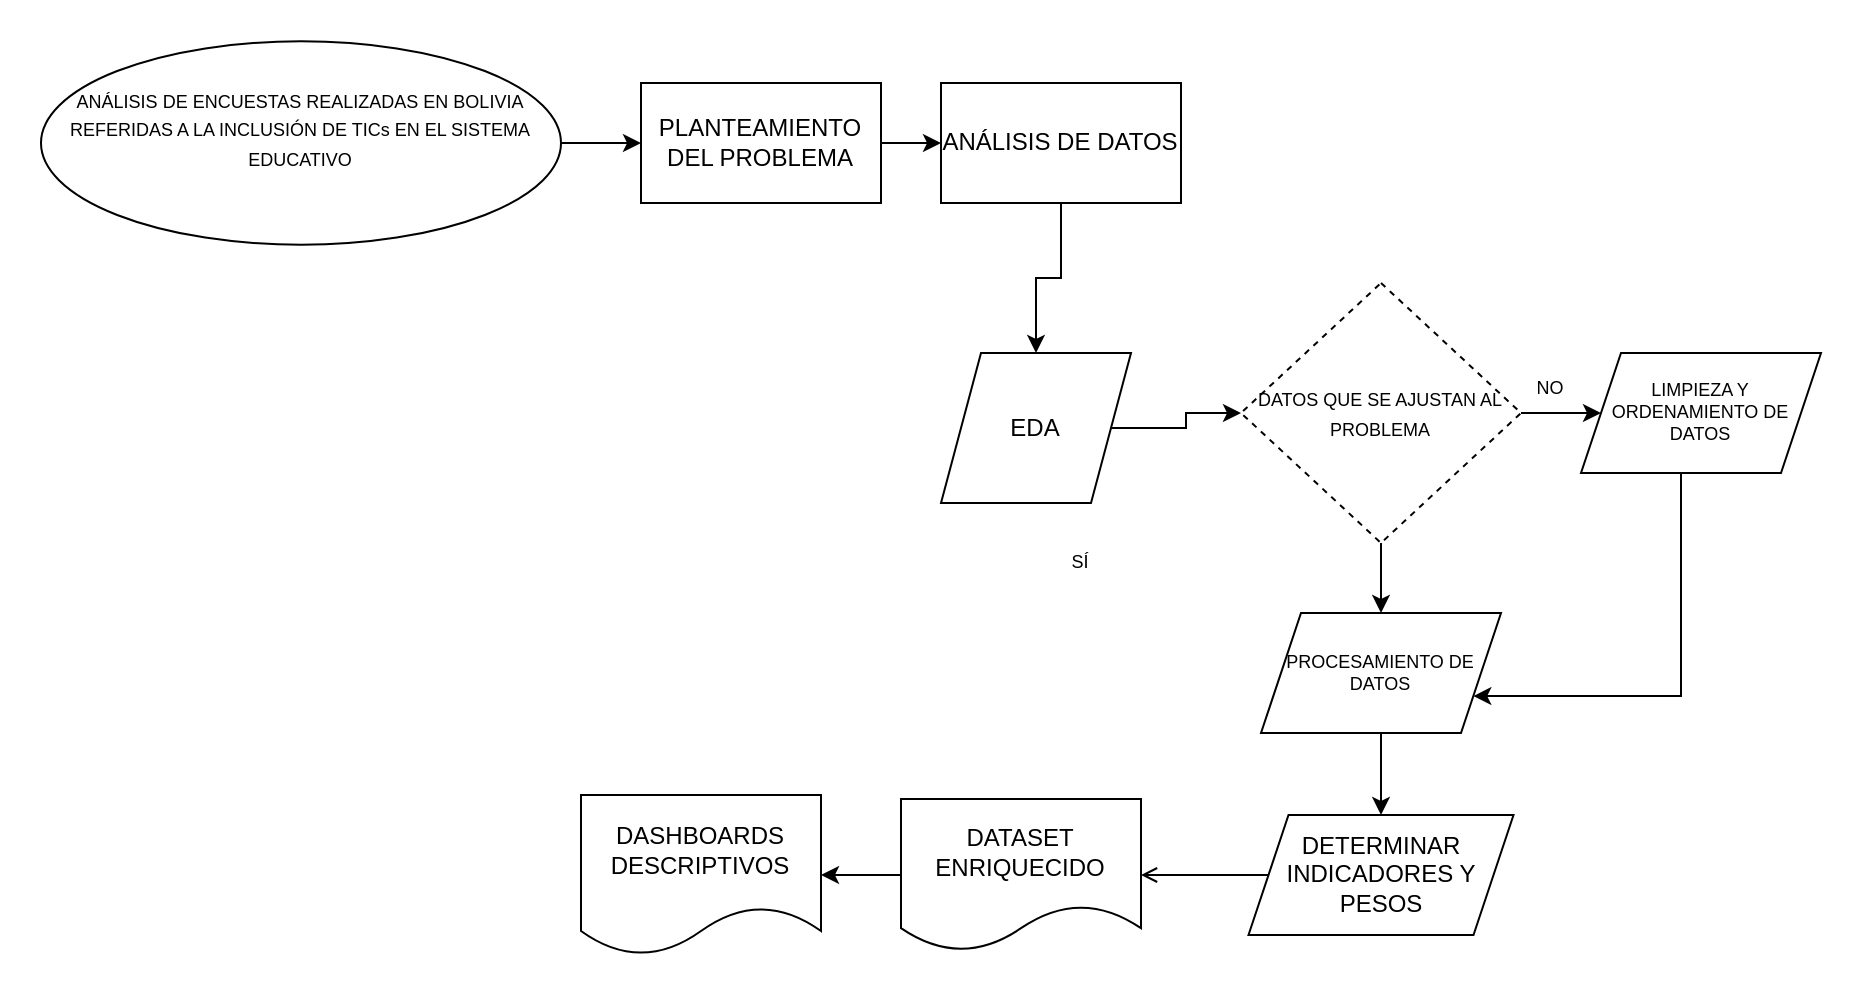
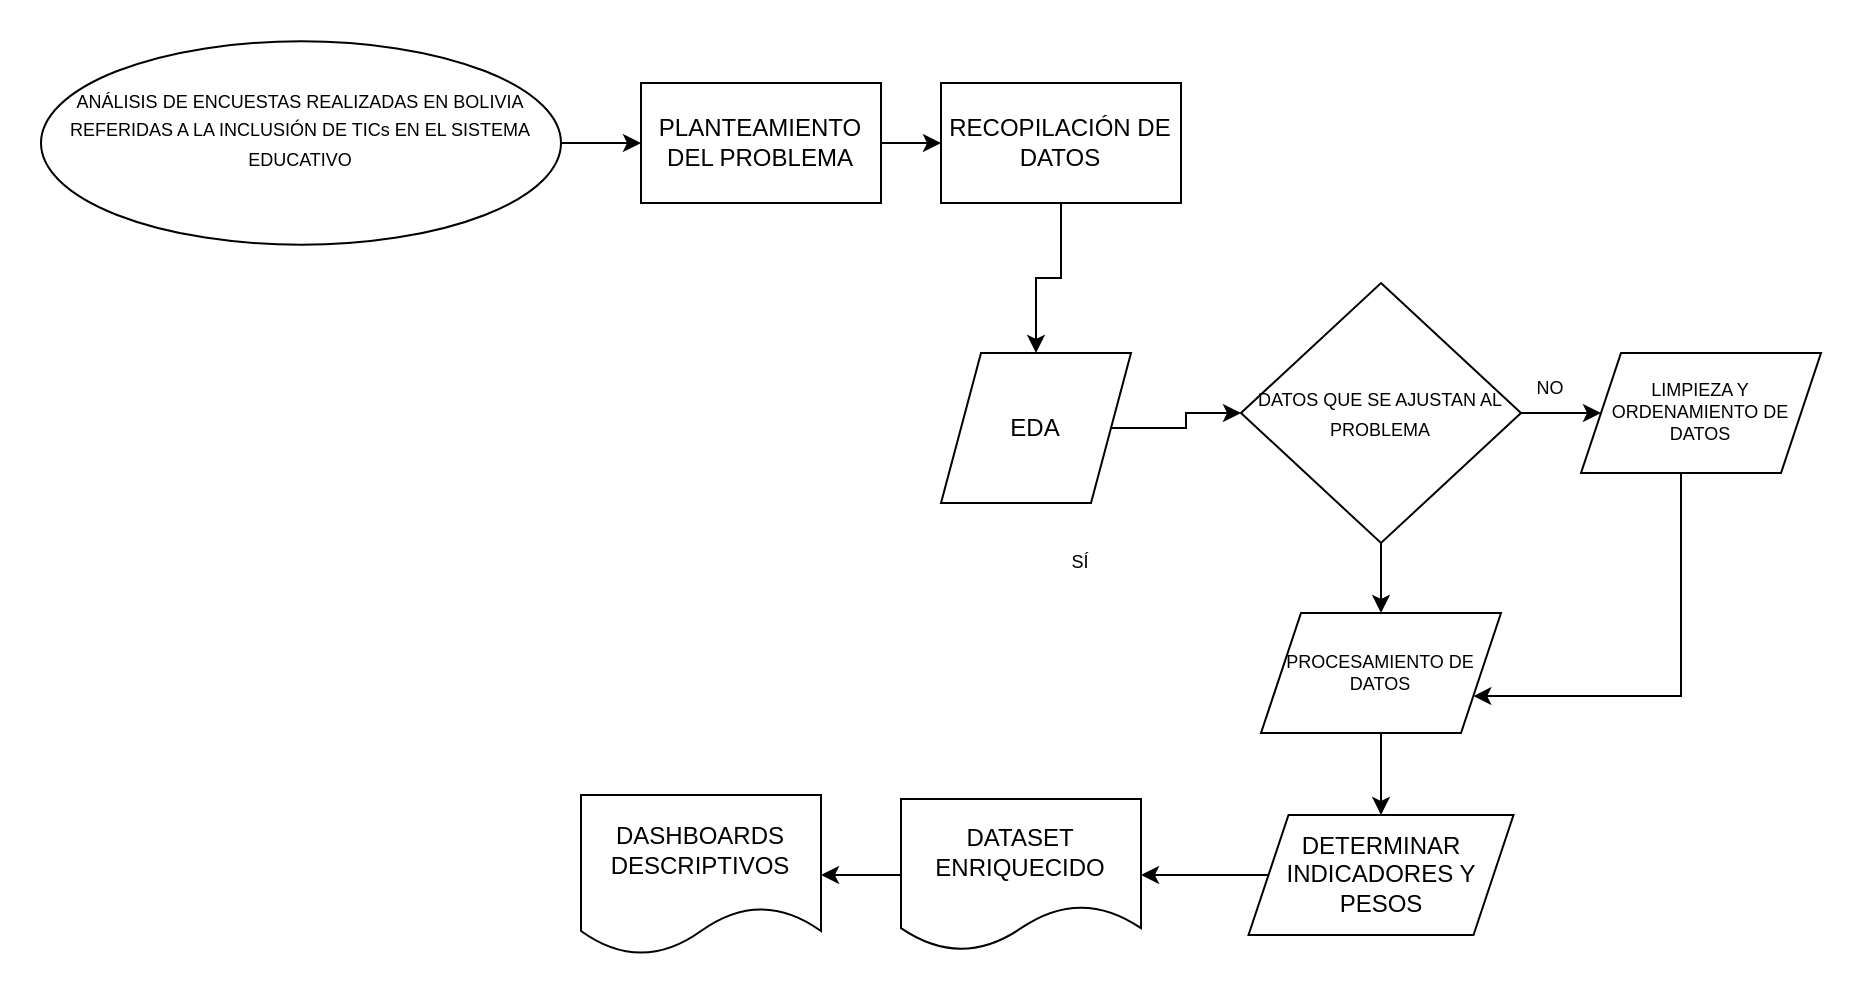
- <mxCell id="7" value="ANÁLISIS DE DATOS" style="rounded=0;whiteSpace=wrap;html=1;" vertex="1" parent="1"><mxGeometry x="470" y="41" width="120" height="60" as="geometry" /></mxCell>
+ <mxCell id="7" value="RECOPILACIÓN DE DATOS" style="rounded=0;whiteSpace=wrap;html=1;" vertex="1" parent="1"><mxGeometry x="470" y="41" width="120" height="60" as="geometry" /></mxCell>
- <mxCell id="10" value="&lt;font style=&quot;font-size: 9px;&quot;&gt;DATOS QUE SE AJUSTAN AL PROBLEMA&lt;/font&gt;" style="rhombus;whiteSpace=wrap;html=1;dashed=1;" vertex="1" parent="1"><mxGeometry x="620" y="141" width="140" height="130" as="geometry" /></mxCell>
+ <mxCell id="10" value="&lt;font style=&quot;font-size: 9px;&quot;&gt;DATOS QUE SE AJUSTAN AL PROBLEMA&lt;/font&gt;" style="rhombus;whiteSpace=wrap;html=1;" vertex="1" parent="1"><mxGeometry x="620" y="141" width="140" height="130" as="geometry" /></mxCell>
- <mxCell id="19" style="edgeStyle=orthogonalEdgeStyle;rounded=0;orthogonalLoop=1;jettySize=auto;html=1;entryX=1;entryY=0.5;entryDx=0;entryDy=0;fontSize=9;endArrow=open;" edge="1" parent="1" source="20" target="22"><mxGeometry relative="1" as="geometry" /></mxCell>
+ <mxCell id="19" style="edgeStyle=orthogonalEdgeStyle;rounded=0;orthogonalLoop=1;jettySize=auto;html=1;entryX=1;entryY=0.5;entryDx=0;entryDy=0;fontSize=9;" edge="1" parent="1" source="20" target="22"><mxGeometry relative="1" as="geometry" /></mxCell>
